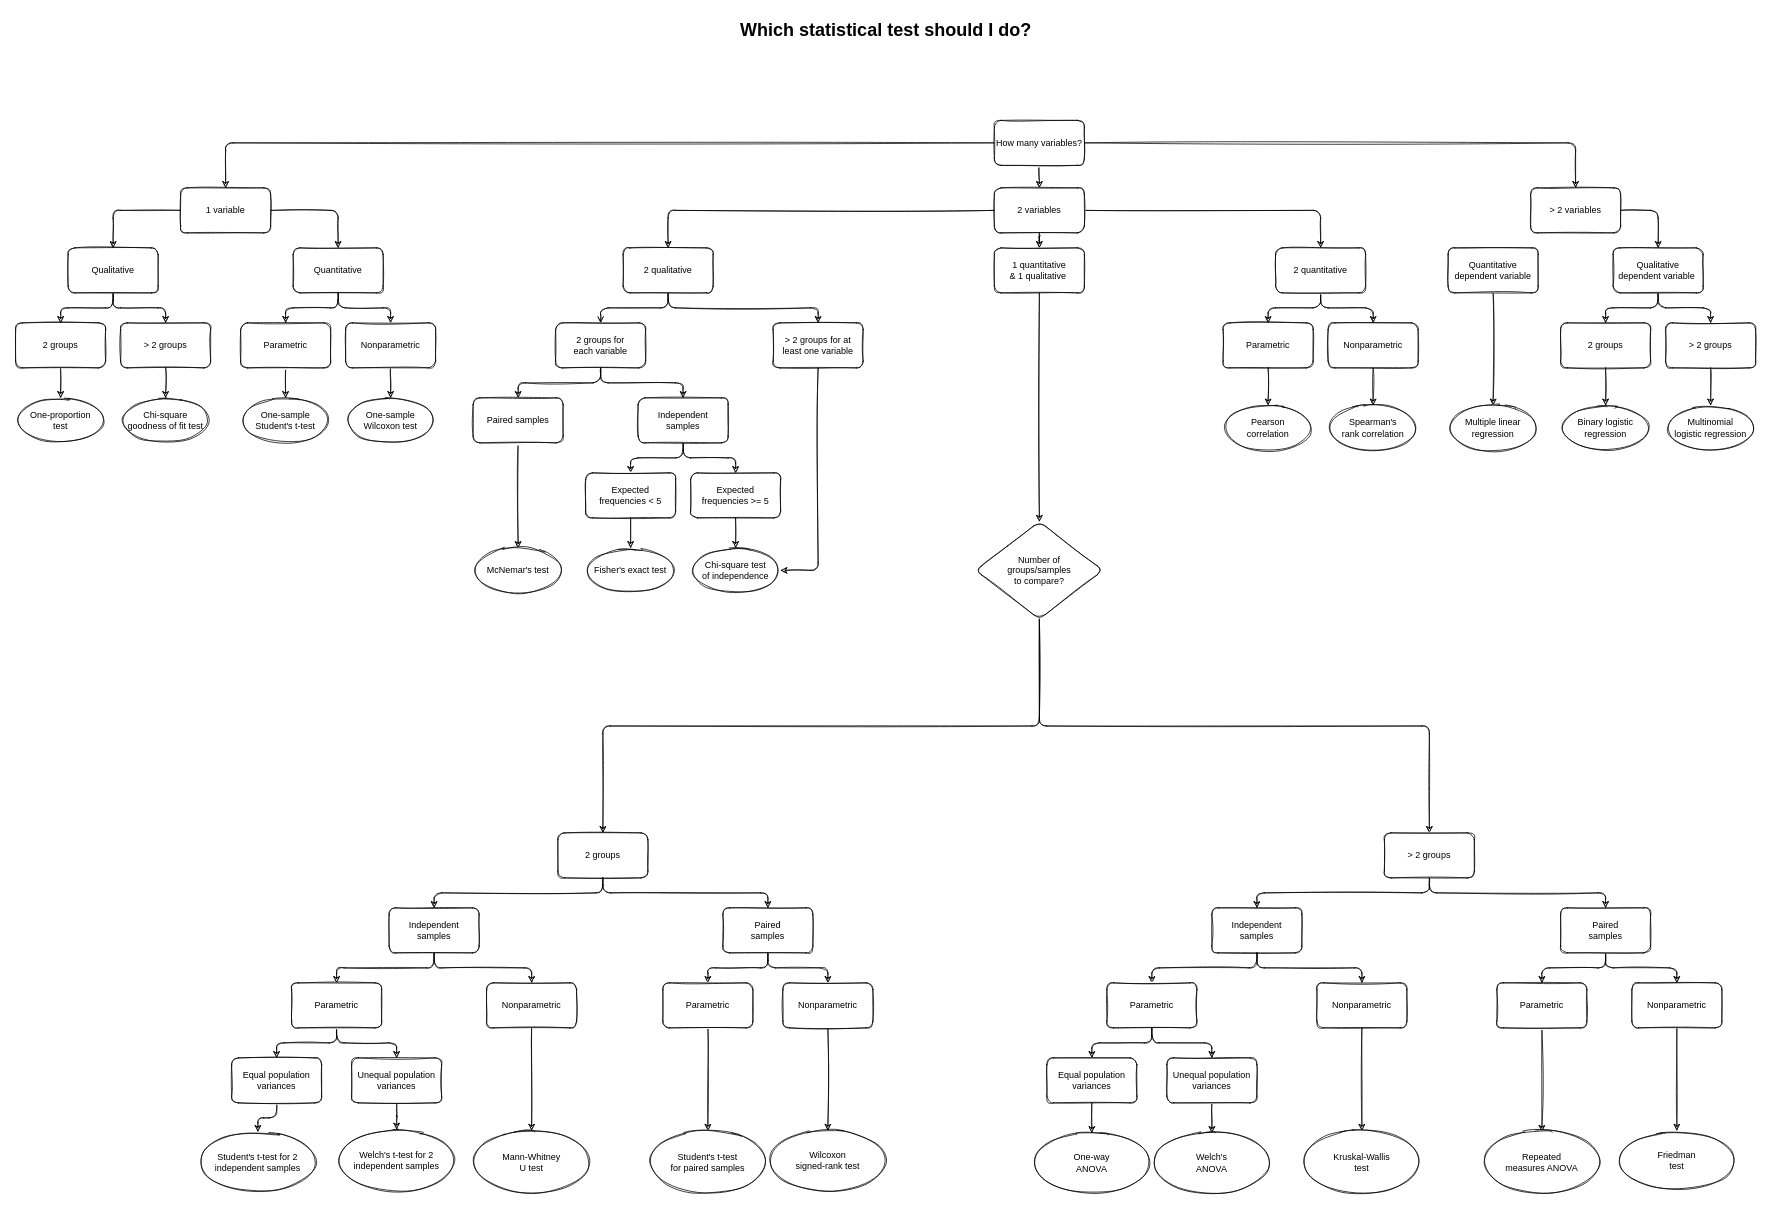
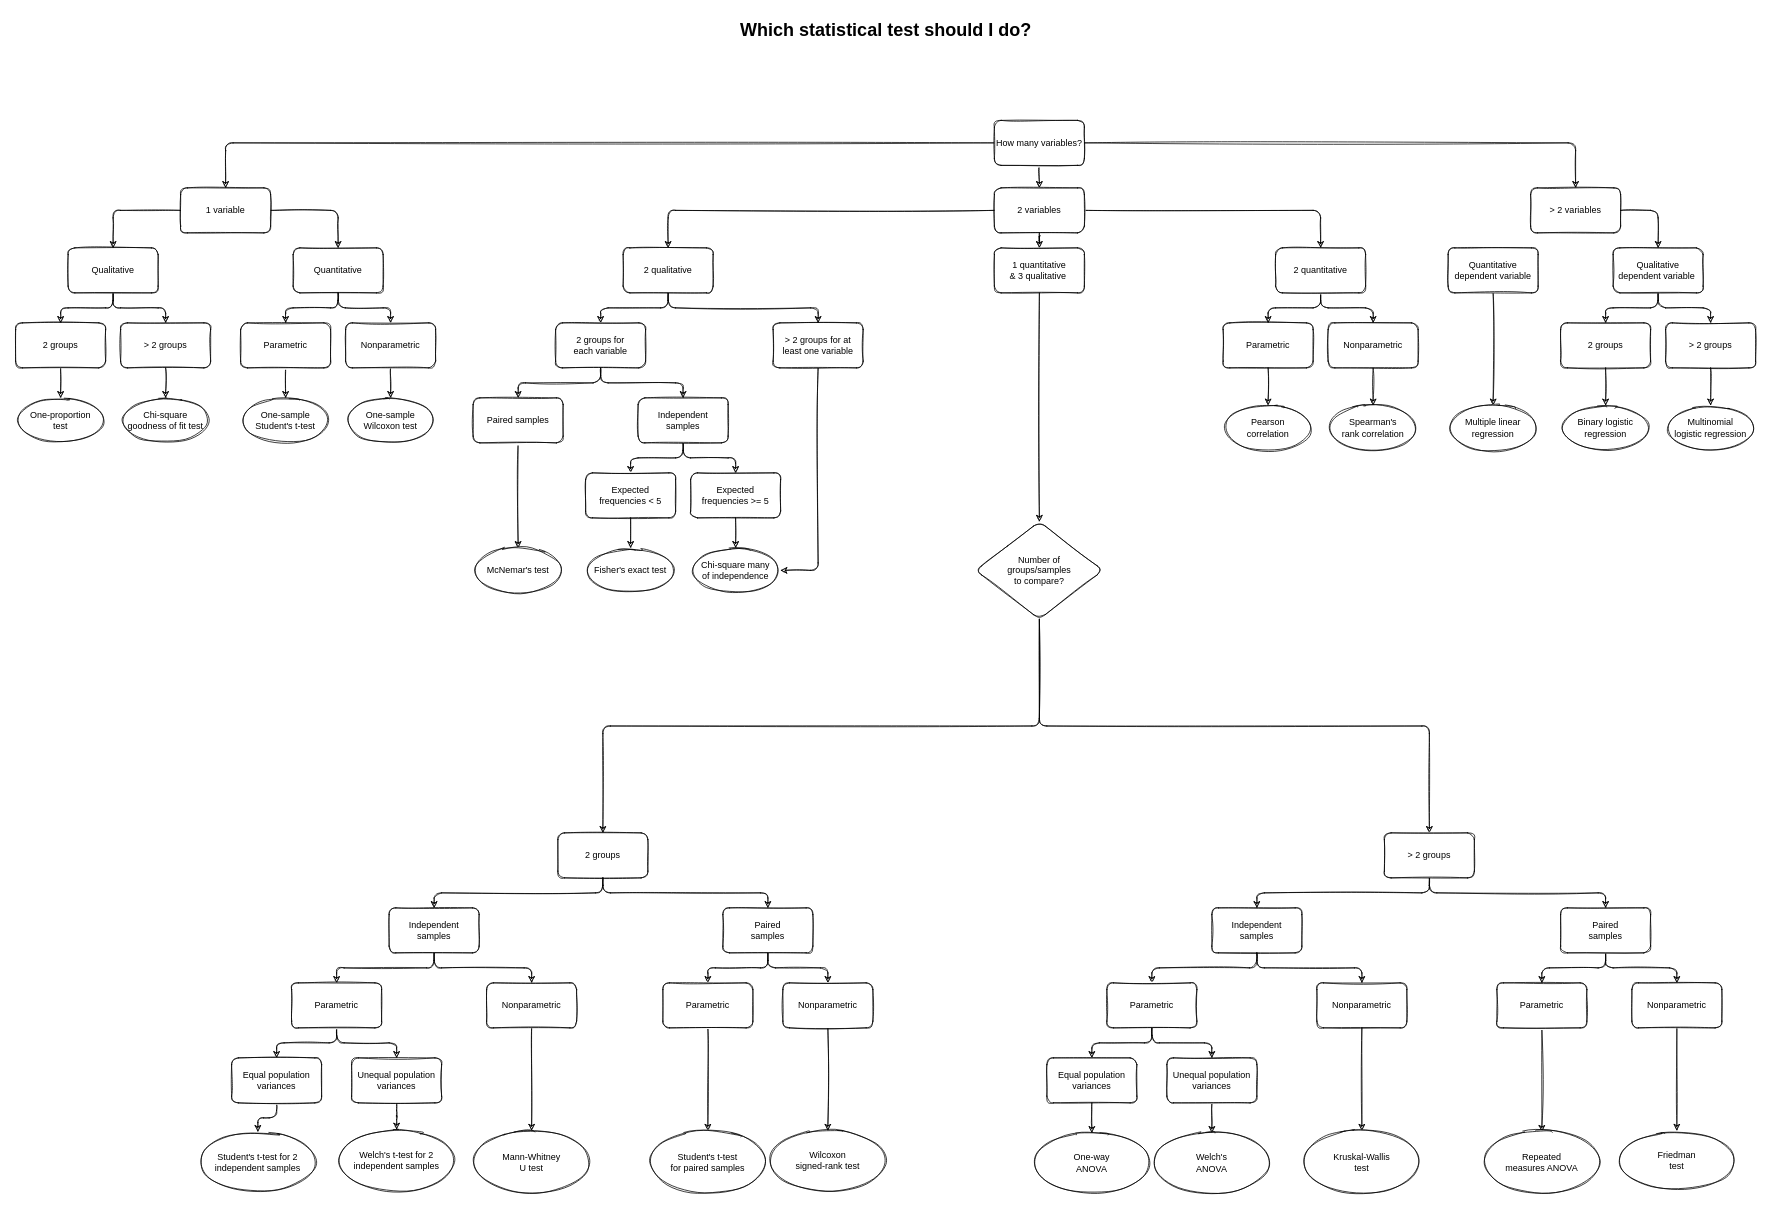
- <mxCell id="64" value="1 quantitative&lt;br&gt;&amp;amp; 1 qualitative&amp;nbsp;" style="whiteSpace=wrap;html=1;rounded=1;sketch=1;" vertex="1" parent="1"><mxGeometry x="1325" y="330" width="120" height="60" as="geometry" /></mxCell>
+ <mxCell id="64" value="1 quantitative&lt;br&gt;&amp;amp; 3 qualitative&amp;nbsp;" style="whiteSpace=wrap;html=1;rounded=1;sketch=1;" vertex="1" parent="1"><mxGeometry x="1325" y="330" width="120" height="60" as="geometry" /></mxCell>
- <mxCell id="55" value="" style="edgeStyle=orthogonalEdgeStyle;rounded=1;sketch=1;orthogonalLoop=1;jettySize=auto;html=1;endArrow=open;" edge="1" parent="1" source="57" target="60"><mxGeometry relative="1" as="geometry" /></mxCell>
+ <mxCell id="55" value="" style="edgeStyle=orthogonalEdgeStyle;rounded=1;sketch=1;orthogonalLoop=1;jettySize=auto;html=1;" edge="1" parent="1" source="57" target="60"><mxGeometry relative="1" as="geometry" /></mxCell>
- <mxCell id="76" value="Chi-square test&lt;br&gt;of independence" style="ellipse;whiteSpace=wrap;html=1;rounded=1;sketch=1;" vertex="1" parent="1"><mxGeometry x="920" y="730" width="120" height="60" as="geometry" /></mxCell>
+ <mxCell id="76" value="Chi-square many&lt;br&gt;of independence" style="ellipse;whiteSpace=wrap;html=1;rounded=1;sketch=1;" vertex="1" parent="1"><mxGeometry x="920" y="730" width="120" height="60" as="geometry" /></mxCell>
